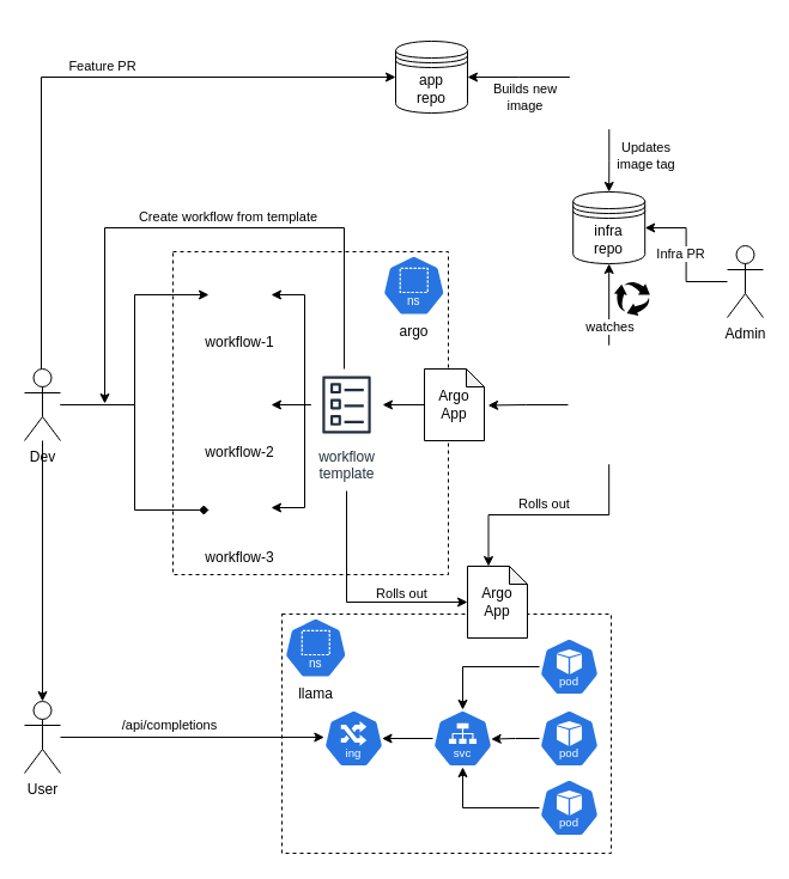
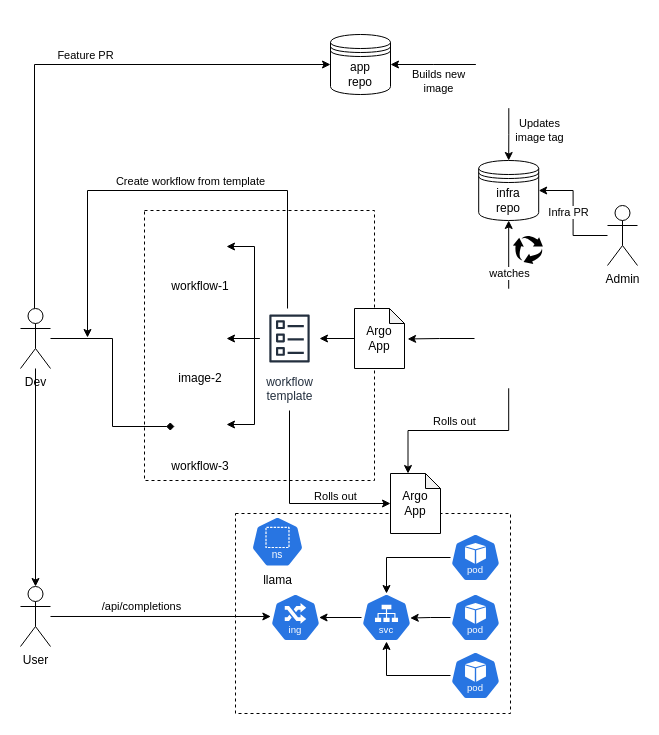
- <mxCell id="36" value="argo" style="aspect=fixed;sketch=0;html=1;dashed=0;whitespace=wrap;verticalLabelPosition=bottom;verticalAlign=top;fillColor=#2875E2;strokeColor=#ffffff;points=[[0.005,0.63,0],[0.1,0.2,0],[0.9,0.2,0],[0.5,0,0],[0.995,0.63,0],[0.72,0.99,0],[0.5,1,0],[0.28,0.99,0]];shape=mxgraph.kubernetes.icon2;kubernetesLabel=1;prIcon=ns" vertex="1" parent="1"><mxGeometry x="319" y="213" width="52.5" height="50.4" as="geometry" /></mxCell>
- <mxCell id="4" style="edgeStyle=orthogonalEdgeStyle;rounded=0;orthogonalLoop=1;jettySize=auto;html=1;entryX=0;entryY=0.5;entryDx=0;entryDy=0;" edge="1" parent="1" source="9" target="33"><mxGeometry relative="1" as="geometry" /></mxCell>
- <mxCell id="34" value="workflow-2" style="shape=image;verticalLabelPosition=bottom;labelBackgroundColor=default;verticalAlign=top;aspect=fixed;imageAspect=0;image=https://cdn-icons-png.freepik.com/512/268/268132.png;" vertex="1" parent="1"><mxGeometry x="174" y="312" width="52" height="52" as="geometry" /></mxCell>
+ <mxCell id="34" value="image-2" style="shape=image;verticalLabelPosition=bottom;labelBackgroundColor=default;verticalAlign=top;aspect=fixed;imageAspect=0;image=https://cdn-icons-png.freepik.com/512/268/268132.png;" vertex="1" parent="1"><mxGeometry x="174" y="312" width="52" height="52" as="geometry" /></mxCell>
- <mxCell id="12" value="llama" style="aspect=fixed;sketch=0;html=1;dashed=0;whitespace=wrap;verticalLabelPosition=bottom;verticalAlign=top;fillColor=#2875E2;strokeColor=#ffffff;points=[[0.005,0.63,0],[0.1,0.2,0],[0.9,0.2,0],[0.5,0,0],[0.995,0.63,0],[0.72,0.99,0],[0.5,1,0],[0.28,0.99,0]];shape=mxgraph.kubernetes.icon2;kubernetesLabel=1;prIcon=ns" vertex="1" parent="1"><mxGeometry x="237" y="516" width="52.5" height="50.4" as="geometry" /></mxCell>
+ <mxCell id="12" value="llama" style="aspect=fixed;sketch=0;html=1;dashed=0;whitespace=wrap;verticalLabelPosition=bottom;verticalAlign=top;fillColor=#2875E2;strokeColor=#ffffff;points=[[0.005,0.63,0],[0.1,0.2,0],[0.9,0.2,0],[0.5,0,0],[0.995,0.63,0],[0.72,0.99,0],[0.5,1,0],[0.28,0.99,0]];shape=mxgraph.kubernetes.icon2;kubernetesLabel=1;prIcon=ns" vertex="1" parent="1"><mxGeometry x="237" y="516" width="80" height="50.4" as="geometry" /></mxCell>
